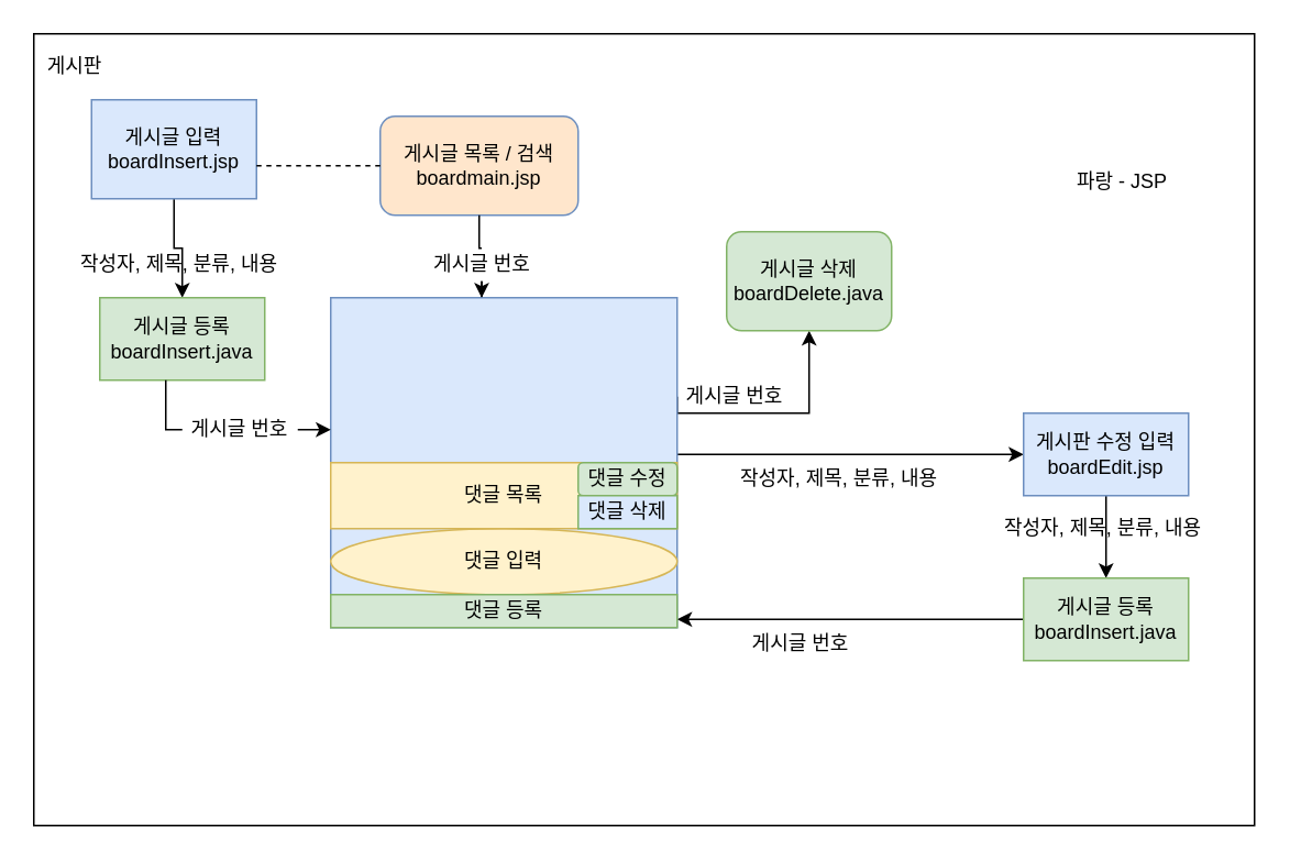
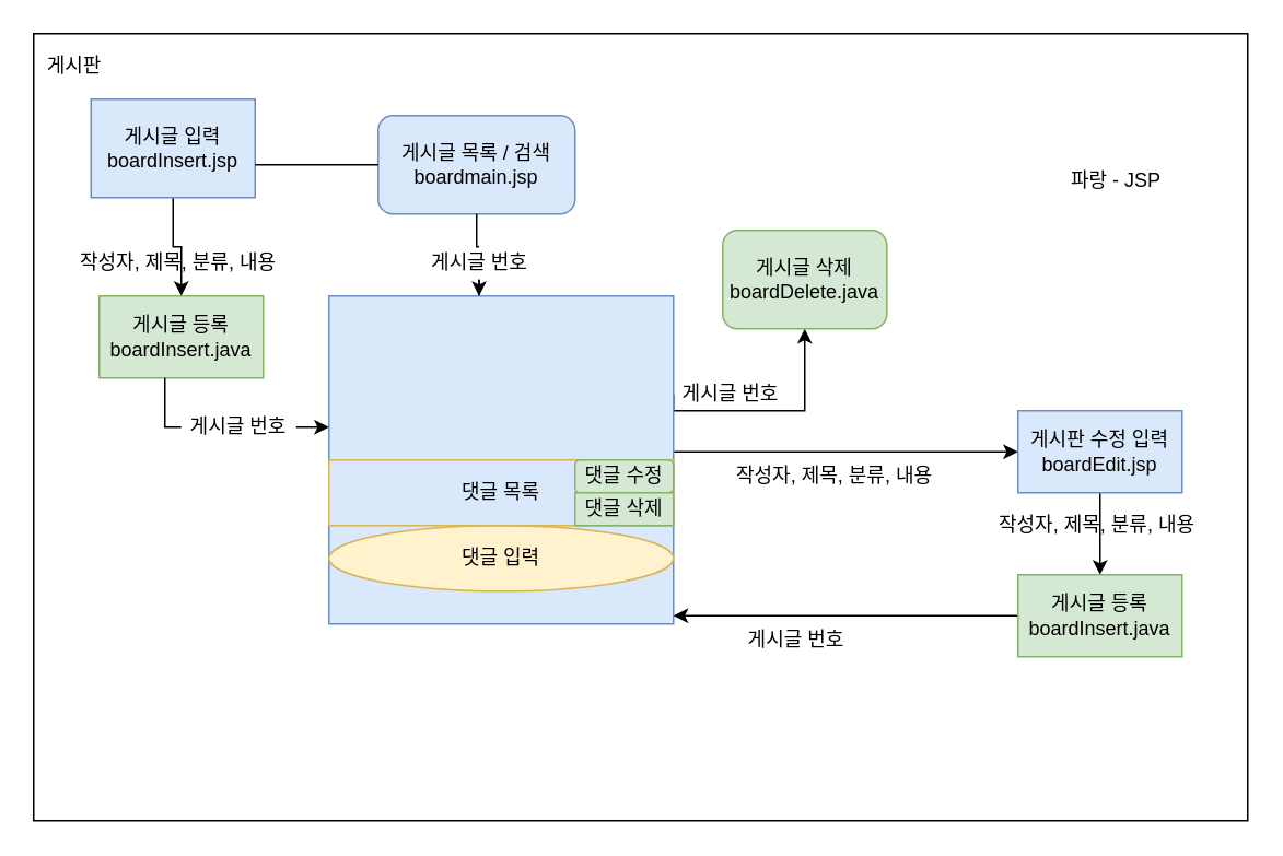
- <mxCell id="15" value="" style="edgeStyle=orthogonalEdgeStyle;rounded=0;orthogonalLoop=1;jettySize=auto;html=1;endArrow=none;dashed=1;" edge="1" parent="1" source="5" target="14"><mxGeometry relative="1" as="geometry"><mxPoint x="110" y="270" as="targetPoint" /><mxPoint x="210" y="100" as="sourcePoint" /><Array as="points"><mxPoint x="170" y="100" /><mxPoint x="170" y="100" /></Array></mxGeometry></mxCell>
+ <mxCell id="15" value="" style="edgeStyle=orthogonalEdgeStyle;rounded=0;orthogonalLoop=1;jettySize=auto;html=1;endArrow=none;" edge="1" parent="1" source="5" target="14"><mxGeometry relative="1" as="geometry"><mxPoint x="110" y="270" as="targetPoint" /><mxPoint x="210" y="100" as="sourcePoint" /><Array as="points"><mxPoint x="170" y="100" /><mxPoint x="170" y="100" /></Array></mxGeometry></mxCell>
- <mxCell id="5" value="게시글 목록 / 검색&lt;br&gt;boardmain.jsp" style="rounded=1;whiteSpace=wrap;html=1;fillColor=#ffe6cc;strokeColor=#6c8ebf;" vertex="1" parent="1"><mxGeometry x="230" y="70" width="120" height="60" as="geometry" /></mxCell>
+ <mxCell id="5" value="게시글 목록 / 검색&lt;br&gt;boardmain.jsp" style="rounded=1;whiteSpace=wrap;html=1;fillColor=#dae8fc;strokeColor=#6c8ebf;" vertex="1" parent="1"><mxGeometry x="230" y="70" width="120" height="60" as="geometry" /></mxCell>
- <mxCell id="36" value="댓글 목록" style="rounded=0;whiteSpace=wrap;html=1;fillColor=#fff2cc;strokeColor=#d6b656;" vertex="1" parent="1"><mxGeometry x="200" y="280" width="210" height="40" as="geometry" /></mxCell>
+ <mxCell id="36" value="댓글 목록" style="rounded=0;whiteSpace=wrap;html=1;fillColor=#dae8fc;strokeColor=#d6b656;" vertex="1" parent="1"><mxGeometry x="200" y="280" width="210" height="40" as="geometry" /></mxCell>
- <mxCell id="38" value="댓글 삭제" style="rounded=0;whiteSpace=wrap;html=1;fillColor=#dae8fc;strokeColor=#82b366;" vertex="1" parent="1"><mxGeometry x="350" y="300" width="60" height="20" as="geometry" /></mxCell>
+ <mxCell id="38" value="댓글 삭제" style="rounded=0;whiteSpace=wrap;html=1;fillColor=#d5e8d4;strokeColor=#82b366;" vertex="1" parent="1"><mxGeometry x="350" y="300" width="60" height="20" as="geometry" /></mxCell>
- <mxCell id="35" value="댓글 등록" style="rounded=0;whiteSpace=wrap;html=1;fillColor=#d5e8d4;strokeColor=#82b366;" vertex="1" parent="1"><mxGeometry x="200" y="360" width="210" height="20" as="geometry" /></mxCell>
